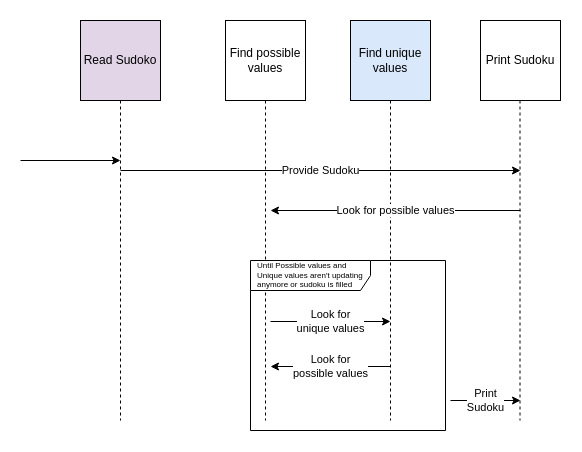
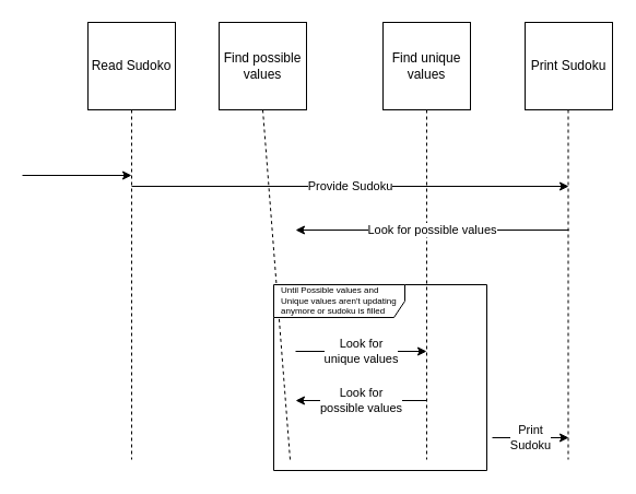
- <mxCell id="3" value="Read Sudoko" style="whiteSpace=wrap;html=1;aspect=fixed;fillColor=#e1d5e7;" vertex="1" parent="1"><mxGeometry x="80" y="20" width="80" height="80" as="geometry" /></mxCell>
+ <mxCell id="3" value="Read Sudoko" style="whiteSpace=wrap;html=1;aspect=fixed;" vertex="1" parent="1"><mxGeometry x="80" y="20" width="80" height="80" as="geometry" /></mxCell>
- <mxCell id="4" value="Find possible values" style="whiteSpace=wrap;html=1;aspect=fixed;" vertex="1" parent="1"><mxGeometry x="225" y="20" width="80" height="80" as="geometry" /></mxCell>
+ <mxCell id="4" value="Find possible values" style="whiteSpace=wrap;html=1;aspect=fixed;" vertex="1" parent="1"><mxGeometry x="200" y="20" width="80" height="80" as="geometry" /></mxCell>
- <mxCell id="10" value="Find unique values" style="whiteSpace=wrap;html=1;aspect=fixed;fillColor=#dae8fc;" vertex="1" parent="1"><mxGeometry x="350" y="20" width="80" height="80" as="geometry" /></mxCell>
+ <mxCell id="10" value="Find unique values" style="whiteSpace=wrap;html=1;aspect=fixed;" vertex="1" parent="1"><mxGeometry x="350" y="20" width="80" height="80" as="geometry" /></mxCell>
